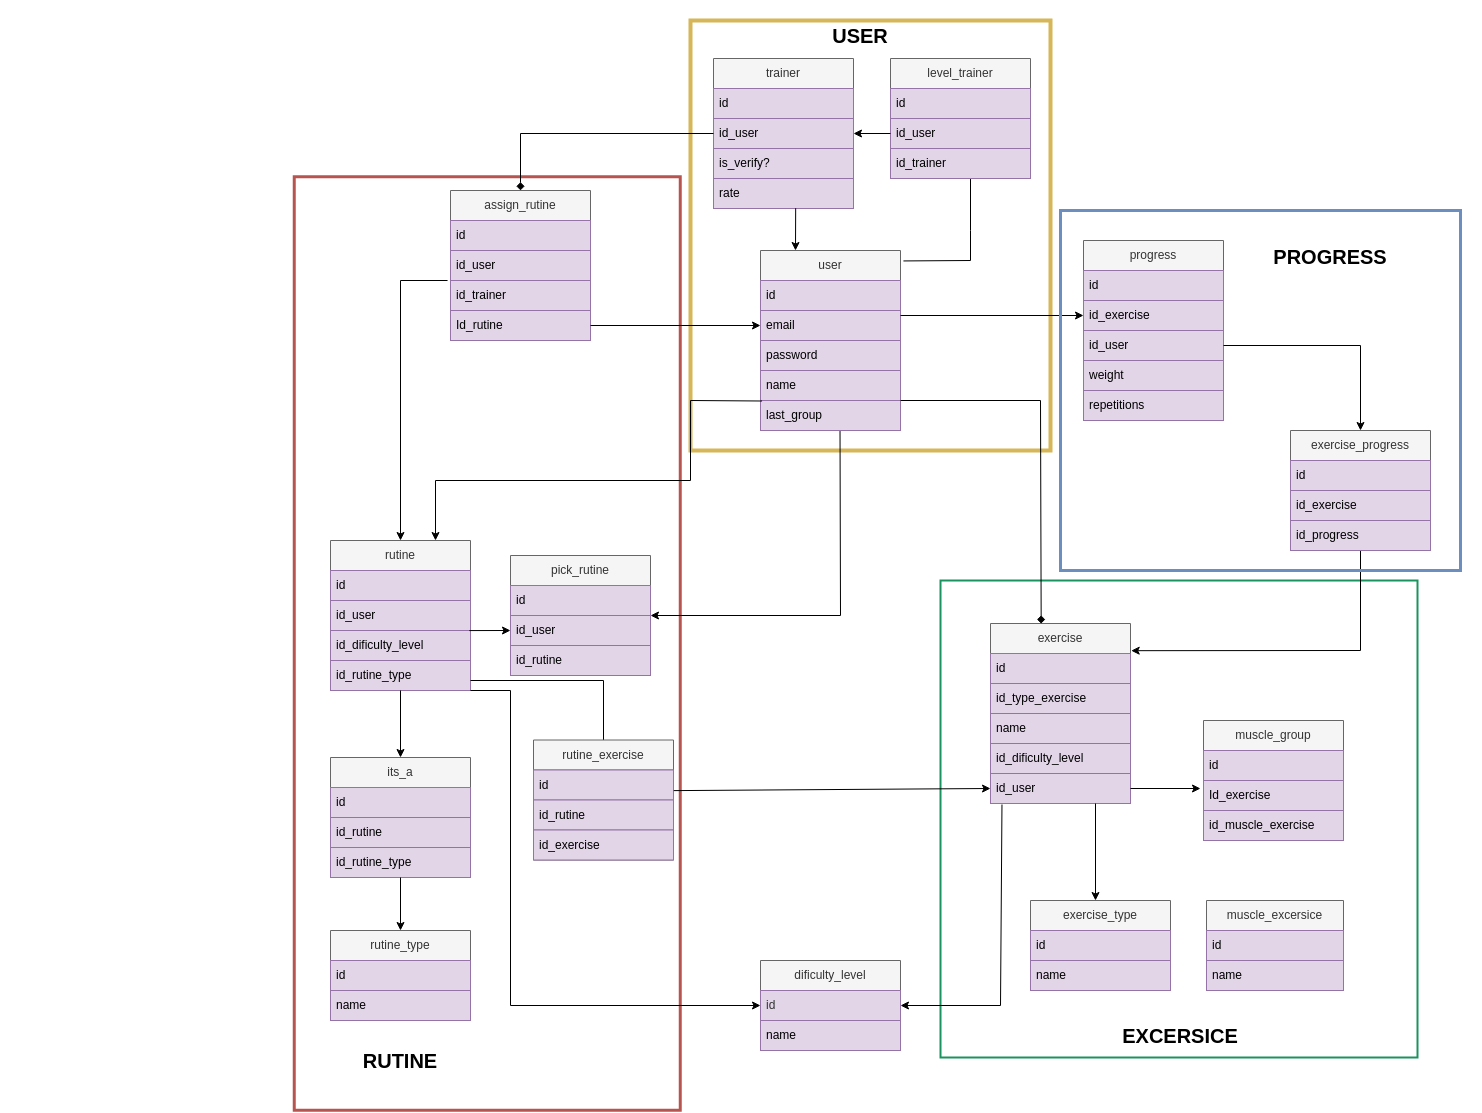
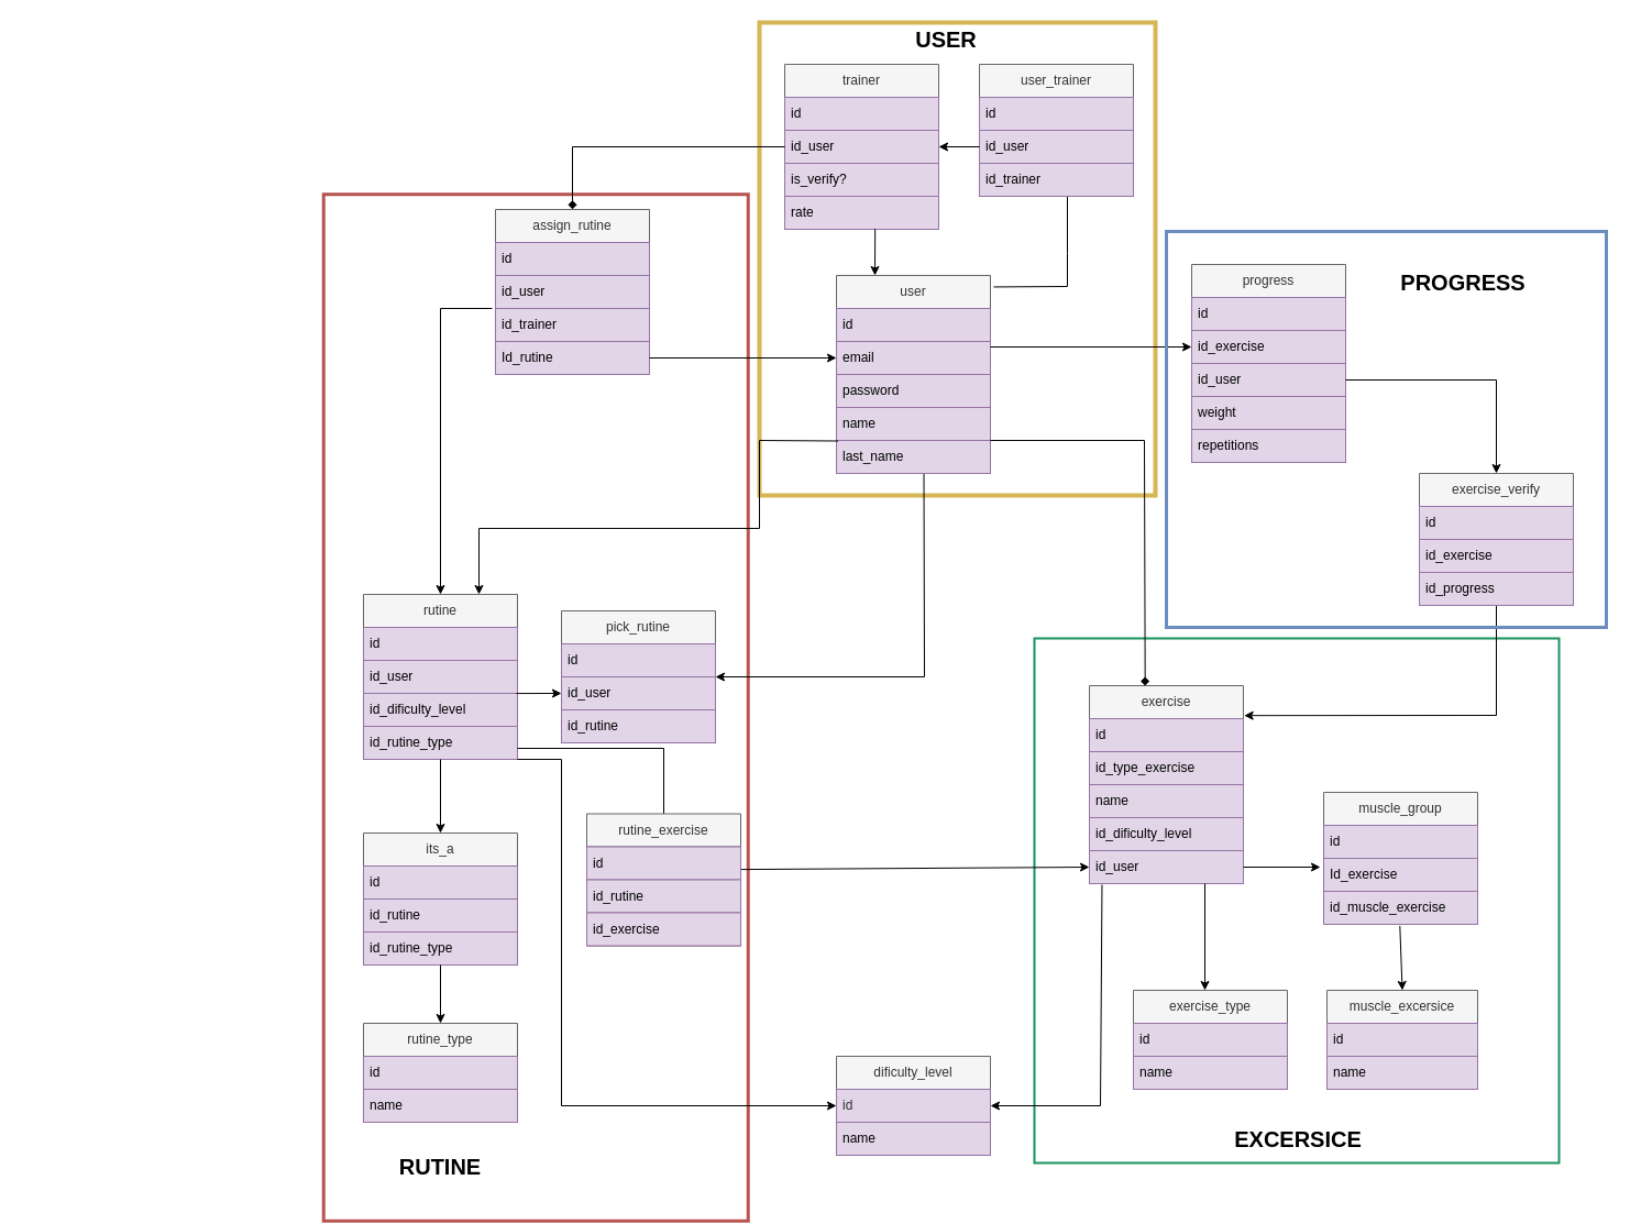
- <mxCell id="70" value="level_trainer" style="swimlane;fontStyle=0;childLayout=stackLayout;horizontal=1;startSize=30;horizontalStack=0;resizeParent=1;resizeParentMax=0;resizeLast=0;collapsible=1;marginBottom=0;whiteSpace=wrap;html=1;fillColor=#f5f5f5;fontColor=#333333;strokeColor=#666666;" vertex="1" parent="1"><mxGeometry x="890" y="58" width="140" height="120" as="geometry"><mxRectangle x="470" y="190" width="60" height="30" as="alternateBounds" /></mxGeometry></mxCell>
+ <mxCell id="70" value="user_trainer" style="swimlane;fontStyle=0;childLayout=stackLayout;horizontal=1;startSize=30;horizontalStack=0;resizeParent=1;resizeParentMax=0;resizeLast=0;collapsible=1;marginBottom=0;whiteSpace=wrap;html=1;fillColor=#f5f5f5;fontColor=#333333;strokeColor=#666666;" vertex="1" parent="1"><mxGeometry x="890" y="58" width="140" height="120" as="geometry"><mxRectangle x="470" y="190" width="60" height="30" as="alternateBounds" /></mxGeometry></mxCell>
- <mxCell id="10" value="last_group" style="text;strokeColor=#9673a6;fillColor=#e1d5e7;align=left;verticalAlign=middle;spacingLeft=4;spacingRight=4;overflow=hidden;points=[[0,0.5],[1,0.5]];portConstraint=eastwest;rotatable=0;whiteSpace=wrap;html=1;" vertex="1" parent="5"><mxGeometry y="150" width="140" height="30" as="geometry" /></mxCell>
+ <mxCell id="10" value="last_name" style="text;strokeColor=#9673a6;fillColor=#e1d5e7;align=left;verticalAlign=middle;spacingLeft=4;spacingRight=4;overflow=hidden;points=[[0,0.5],[1,0.5]];portConstraint=eastwest;rotatable=0;whiteSpace=wrap;html=1;" vertex="1" parent="5"><mxGeometry y="150" width="140" height="30" as="geometry" /></mxCell>
- <mxCell id="81" value="exercise_progress" style="swimlane;fontStyle=0;childLayout=stackLayout;horizontal=1;startSize=30;horizontalStack=0;resizeParent=1;resizeParentMax=0;resizeLast=0;collapsible=1;marginBottom=0;whiteSpace=wrap;html=1;fillColor=#f5f5f5;fontColor=#333333;strokeColor=#666666;" vertex="1" parent="1"><mxGeometry x="1290" y="430" width="140" height="120" as="geometry"><mxRectangle x="470" y="190" width="60" height="30" as="alternateBounds" /></mxGeometry></mxCell>
+ <mxCell id="81" value="exercise_verify" style="swimlane;fontStyle=0;childLayout=stackLayout;horizontal=1;startSize=30;horizontalStack=0;resizeParent=1;resizeParentMax=0;resizeLast=0;collapsible=1;marginBottom=0;whiteSpace=wrap;html=1;fillColor=#f5f5f5;fontColor=#333333;strokeColor=#666666;" vertex="1" parent="1"><mxGeometry x="1290" y="430" width="140" height="120" as="geometry"><mxRectangle x="470" y="190" width="60" height="30" as="alternateBounds" /></mxGeometry></mxCell>
+ <mxCell id="51" value="" style="endArrow=classic;html=1;rounded=0;exitX=0.495;exitY=1.048;exitDx=0;exitDy=0;exitPerimeter=0;entryX=0.5;entryY=0;entryDx=0;entryDy=0;" edge="1" parent="1" source="47" target="40"><mxGeometry width="50" height="50" relative="1" as="geometry"><mxPoint x="743" y="930" as="sourcePoint" /><mxPoint x="793" y="880" as="targetPoint" /></mxGeometry></mxCell>
